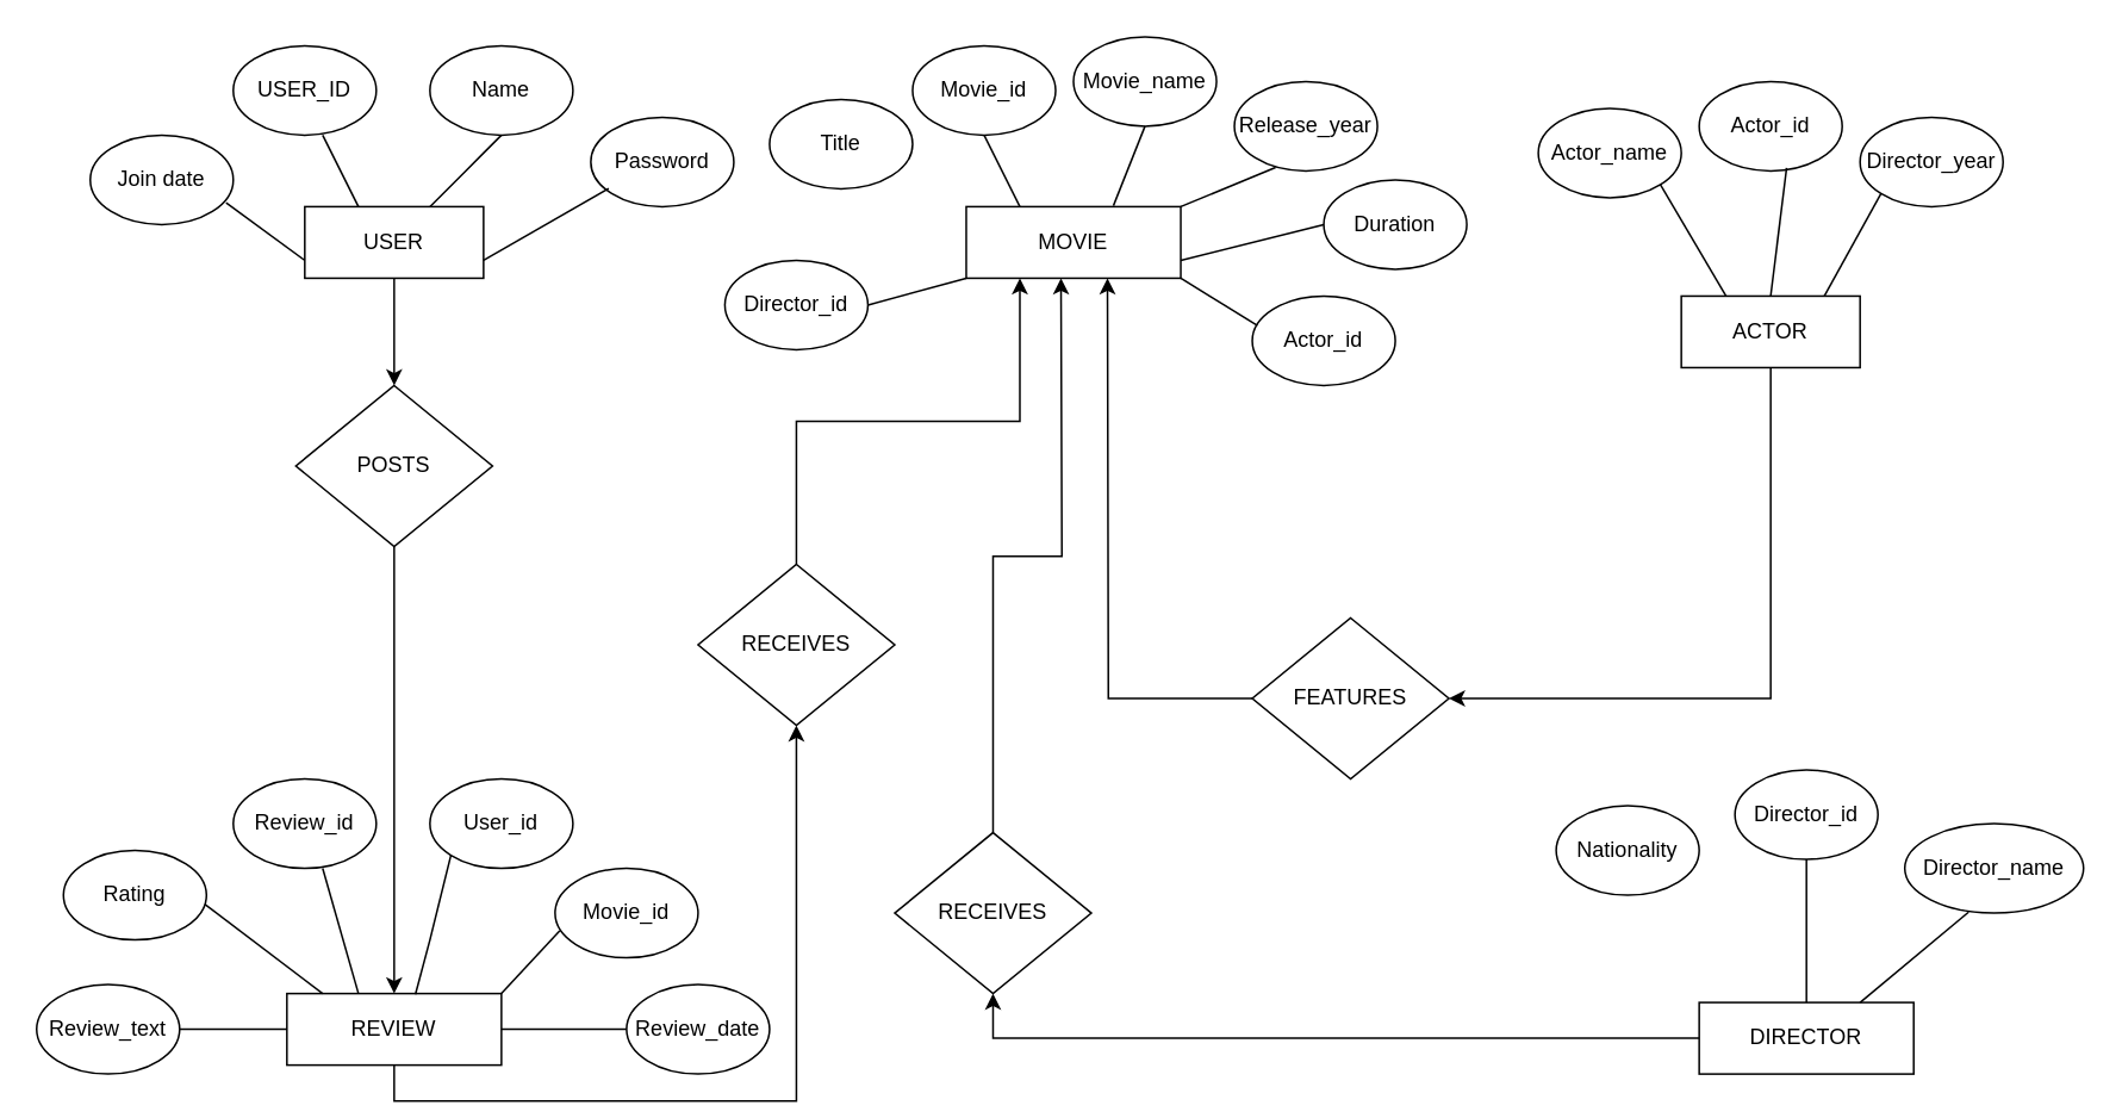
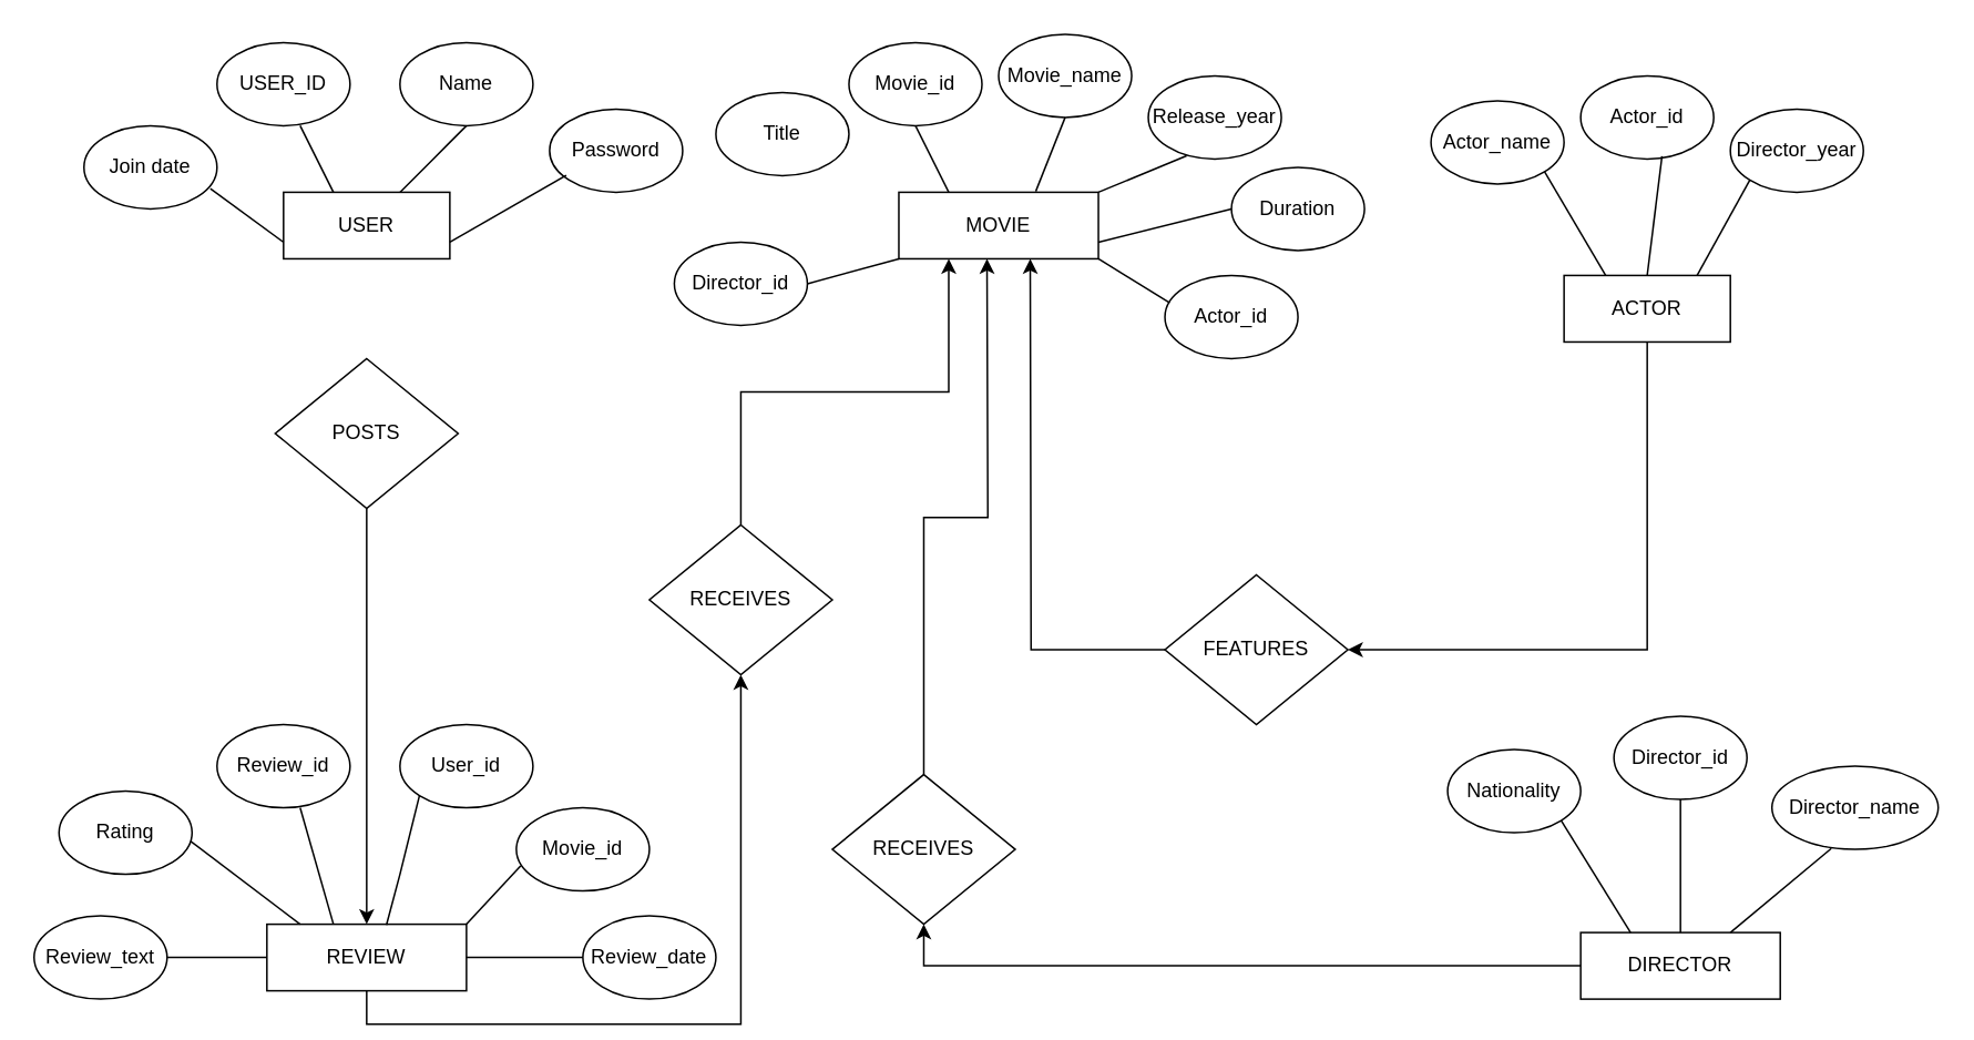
- <mxCell id="2" style="edgeStyle=orthogonalEdgeStyle;rounded=0;orthogonalLoop=1;jettySize=auto;html=1;exitX=0.5;exitY=1;exitDx=0;exitDy=0;entryX=0.5;entryY=0;entryDx=0;entryDy=0;" parent="1" source="3" target="55" edge="1"><mxGeometry relative="1" as="geometry" /></mxCell>
+ <mxCell id="43" value="" style="endArrow=none;html=1;rounded=0;entryX=1;entryY=1;entryDx=0;entryDy=0;exitX=0.25;exitY=0;exitDx=0;exitDy=0;" parent="1" source="39" target="40" edge="1"><mxGeometry width="50" height="50" relative="1" as="geometry"><mxPoint x="975" y="555" as="sourcePoint" /><mxPoint x="950" y="495" as="targetPoint" /></mxGeometry></mxCell>
